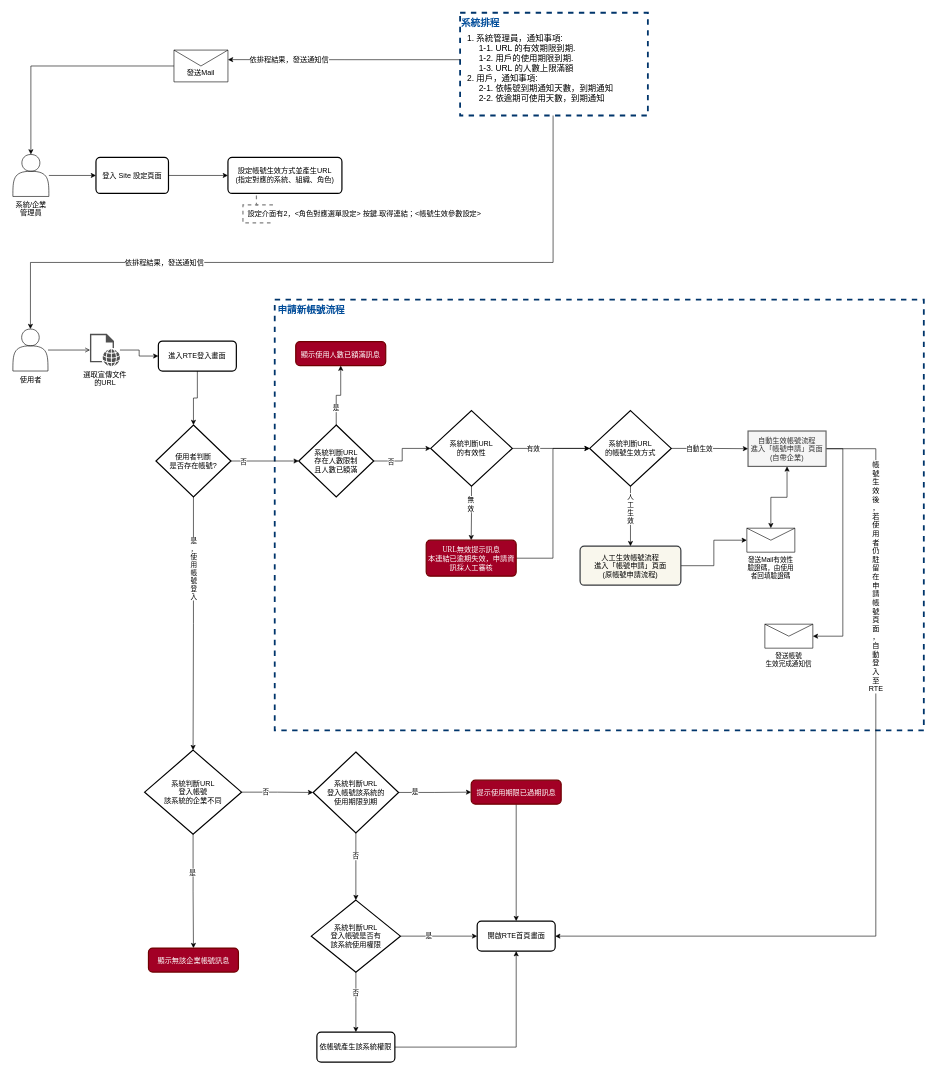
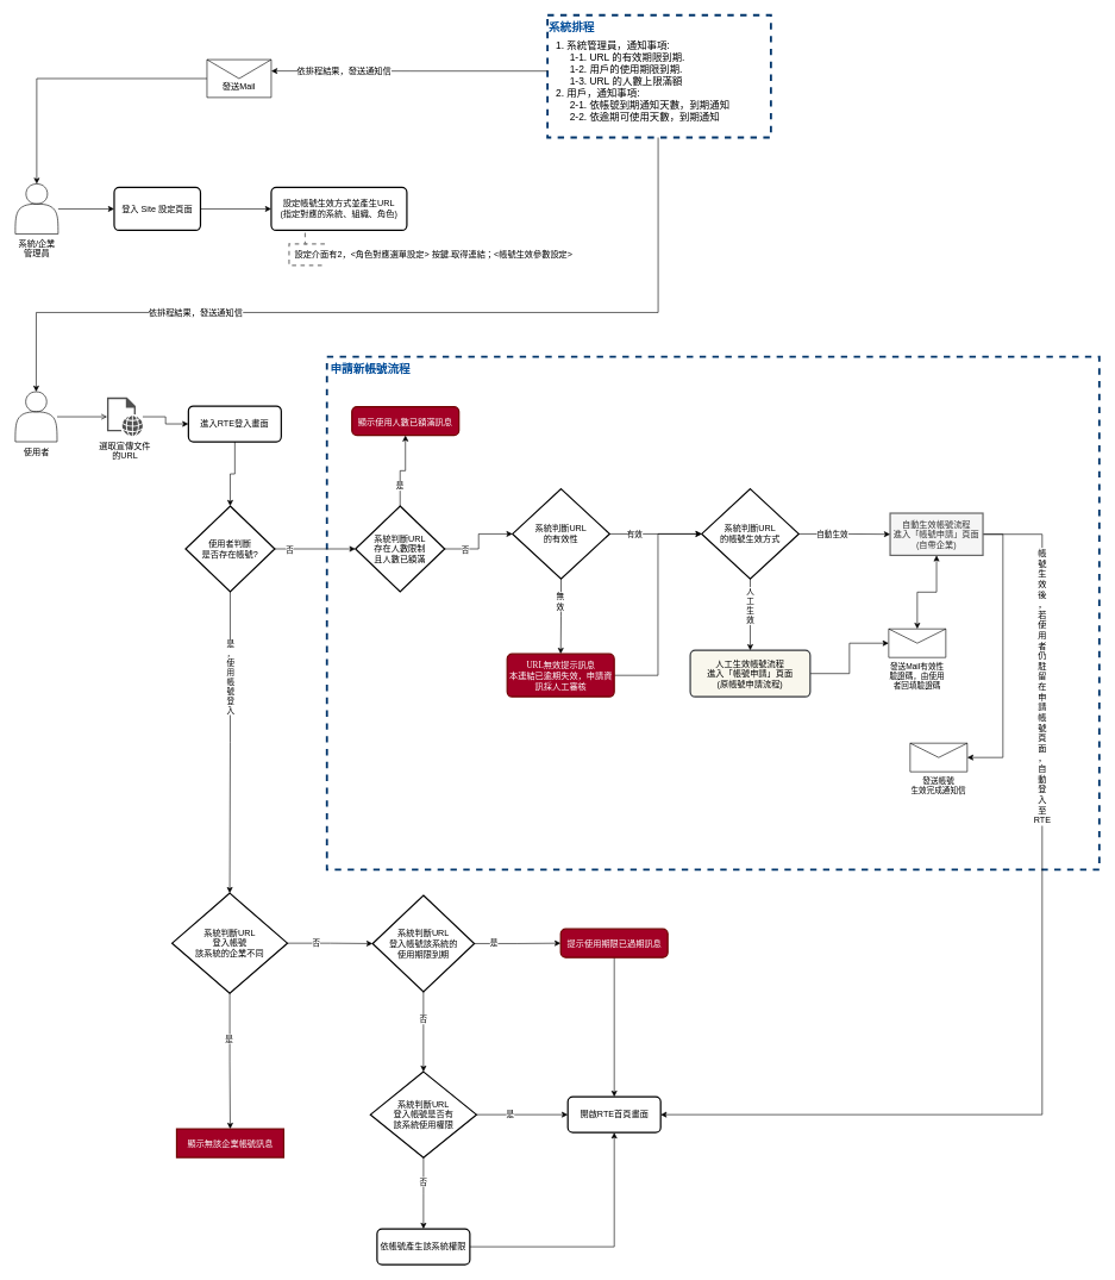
- <mxCell id="72" value="&lt;p style=&quot;line-height: normal ; margin: 0pt 0in ; text-indent: 0in ; word-break: normal ; font-size: 12px&quot;&gt;&lt;font face=&quot;calibri&quot;&gt;URL無效提示訊息&lt;/font&gt;&lt;/p&gt;&lt;span&gt;本連結已逾期失效，申請資訊採人工審核&lt;/span&gt;" style="rounded=1;whiteSpace=wrap;html=1;absoluteArcSize=1;arcSize=14;strokeWidth=2;fillColor=#a20025;fontSize=12;align=center;strokeColor=#6F0000;fontColor=#ffffff;" parent="1" vertex="1"><mxGeometry x="709.5" y="900" width="150" height="60" as="geometry" /></mxCell>
+ <mxCell id="72" value="&lt;p style=&quot;line-height: normal ; margin: 0pt 0in ; text-indent: 0in ; word-break: normal ; font-size: 12px&quot;&gt;&lt;font face=&quot;calibri&quot;&gt;URL無效提示訊息&lt;/font&gt;&lt;/p&gt;&lt;span&gt;本連結已逾期失效，申請資訊採人工審核&lt;/span&gt;" style="rounded=1;whiteSpace=wrap;html=1;absoluteArcSize=1;arcSize=14;strokeWidth=2;fillColor=#a20025;fontSize=12;align=center;strokeColor=#6F0000;fontColor=#ffffff;" parent="1" vertex="1"><mxGeometry x="709.5" y="915" width="150" height="60" as="geometry" /></mxCell>
- <mxCell id="56" value="&lt;p style=&quot;line-height: normal ; margin: 0pt 0in ; text-indent: 0in ; word-break: normal ; font-size: 12px&quot;&gt;&lt;font face=&quot;calibri&quot;&gt;顯示無該企業帳號訊息&lt;/font&gt;&lt;/p&gt;" style="rounded=1;whiteSpace=wrap;html=1;absoluteArcSize=1;arcSize=14;strokeWidth=2;fillColor=#a20025;fontSize=12;align=center;strokeColor=#6F0000;fontColor=#ffffff;" parent="1" vertex="1"><mxGeometry x="246.5" y="1580" width="150" height="40" as="geometry" /></mxCell>
+ <mxCell id="56" value="&lt;p style=&quot;line-height: normal ; margin: 0pt 0in ; text-indent: 0in ; word-break: normal ; font-size: 12px&quot;&gt;&lt;font face=&quot;calibri&quot;&gt;顯示無該企業帳號訊息&lt;/font&gt;&lt;/p&gt;" style="whiteSpace=wrap;html=1;absoluteArcSize=1;arcSize=14;strokeWidth=2;fillColor=#a20025;fontSize=12;align=center;strokeColor=#6F0000;fontColor=#ffffff;rounded=0;" parent="1" vertex="1"><mxGeometry x="246.5" y="1580" width="150" height="40" as="geometry" /></mxCell>
